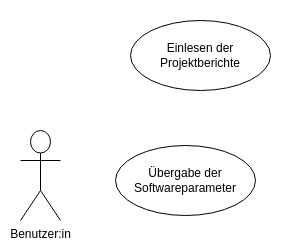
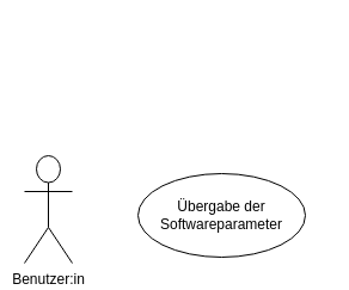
- <mxCell id="3" value="Einlesen der Projektberichte" style="ellipse;whiteSpace=wrap;html=1;" vertex="1" parent="1"><mxGeometry x="130" y="20" width="140" height="70" as="geometry" /></mxCell>
